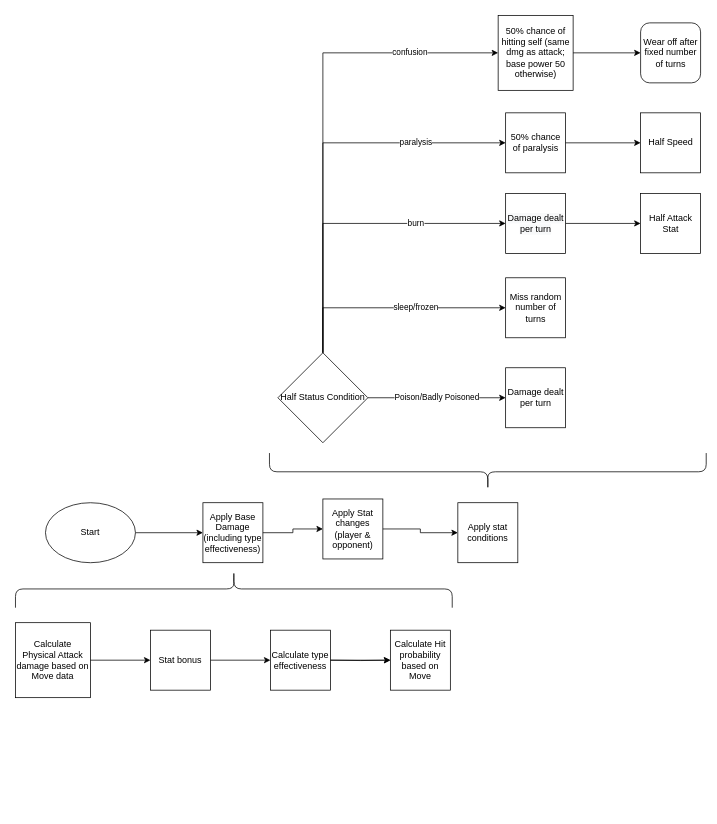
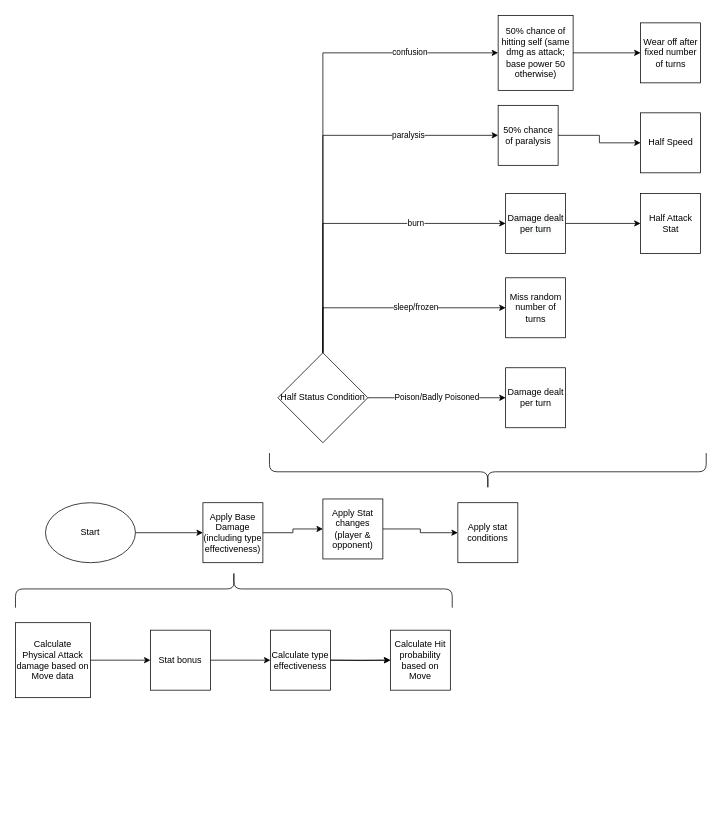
- <mxCell id="35" value="Wear off after fixed number of turns" style="whiteSpace=wrap;html=1;aspect=fixed;rounded=1;" vertex="1" parent="1"><mxGeometry x="853.75" y="30" width="80" height="80" as="geometry" /></mxCell>
+ <mxCell id="35" value="Wear off after fixed number of turns" style="whiteSpace=wrap;html=1;aspect=fixed;" vertex="1" parent="1"><mxGeometry x="853.75" y="30" width="80" height="80" as="geometry" /></mxCell>
- <mxCell id="28" value="&lt;span&gt;50% chance of paralysis&lt;/span&gt;" style="whiteSpace=wrap;html=1;aspect=fixed;" vertex="1" parent="1"><mxGeometry x="673.75" width="80" height="80" as="geometry" y="150" /></mxCell>
+ <mxCell id="28" value="&lt;span&gt;50% chance of paralysis&lt;/span&gt;" style="whiteSpace=wrap;html=1;aspect=fixed;" vertex="1" parent="1"><mxGeometry x="663.75" y="140" width="80" height="80" as="geometry" /></mxCell>
